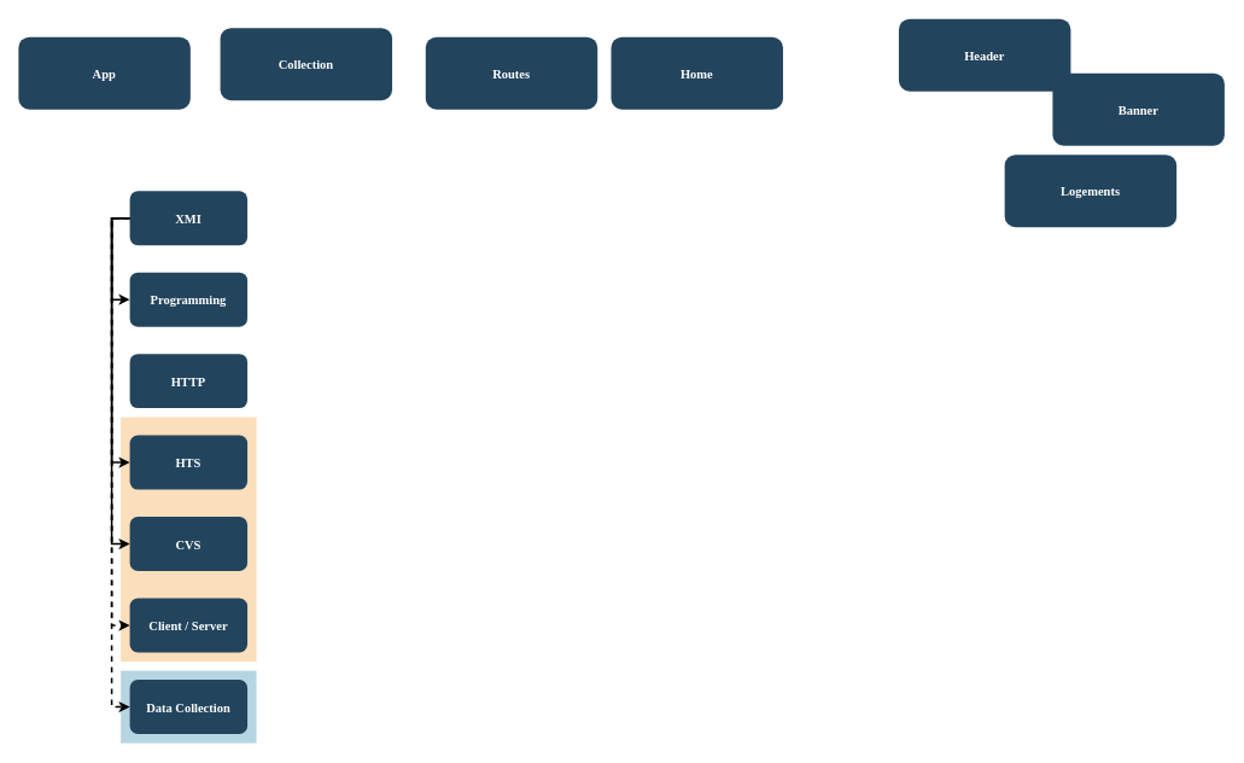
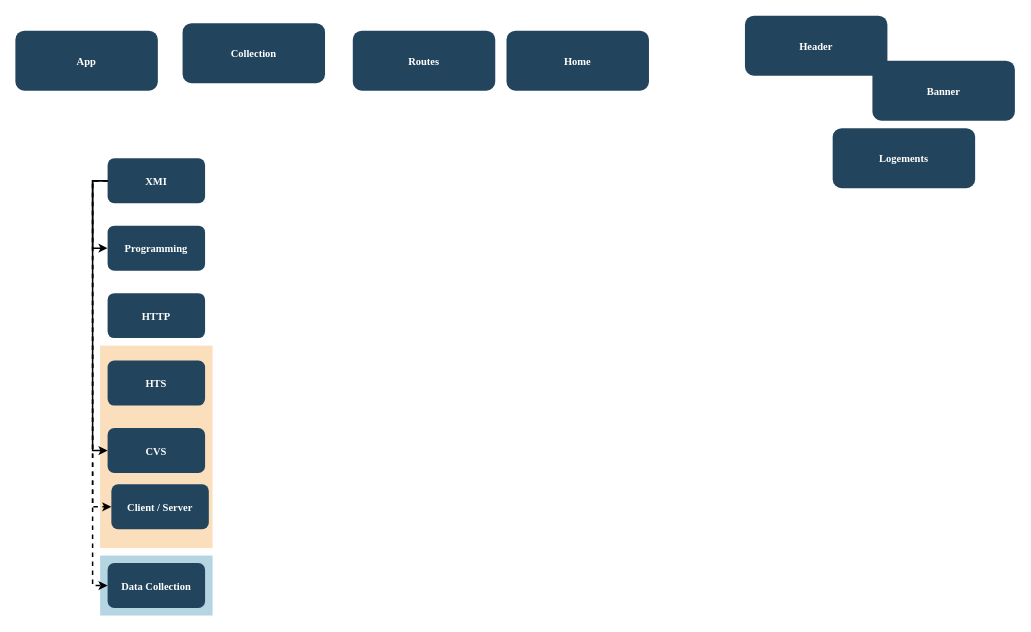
- <mxCell id="12" value="" style="edgeStyle=elbowEdgeStyle;elbow=horizontal;strokeWidth=2;rounded=0" parent="1" source="4" target="7" edge="1"><mxGeometry x="-1370" y="-110" width="100" height="100" as="geometry"><mxPoint x="-1447" y="-10" as="sourcePoint" /><mxPoint x="-1347" y="-110" as="targetPoint" /><Array as="points"><mxPoint x="123" y="380" /></Array></mxGeometry></mxCell>
- <mxCell id="9" value="Client / Server" style="rounded=1;fillColor=#23445D;gradientColor=none;strokeColor=none;fontColor=#FFFFFF;fontStyle=1;fontFamily=Tahoma;fontSize=14" parent="1" vertex="1"><mxGeometry x="143" y="660" width="130" height="60" as="geometry" /></mxCell>
+ <mxCell id="9" value="Client / Server" style="rounded=1;fillColor=#23445D;gradientColor=none;strokeColor=none;fontColor=#FFFFFF;fontStyle=1;fontFamily=Tahoma;fontSize=14" parent="1" vertex="1"><mxGeometry x="148" y="645" width="130" height="60" as="geometry" /></mxCell>
